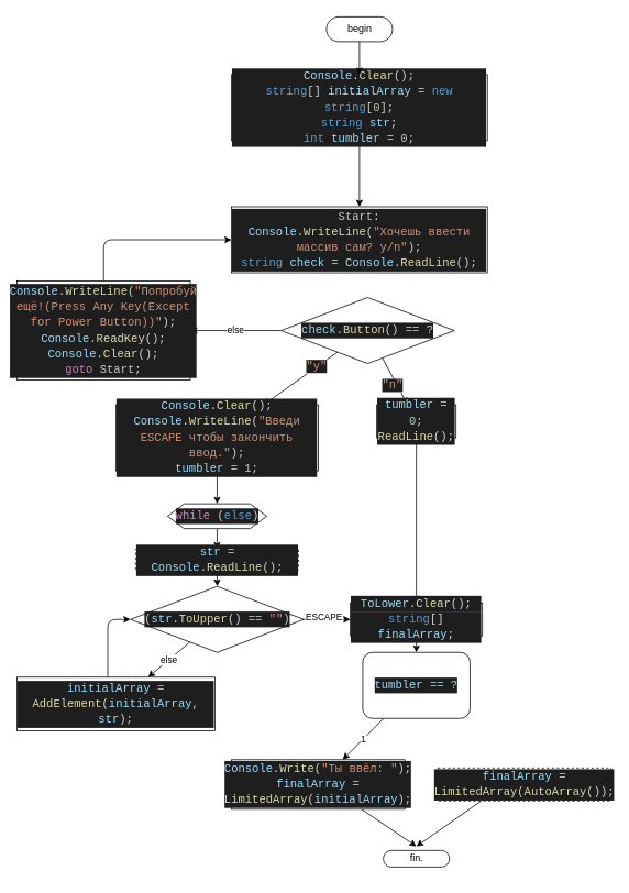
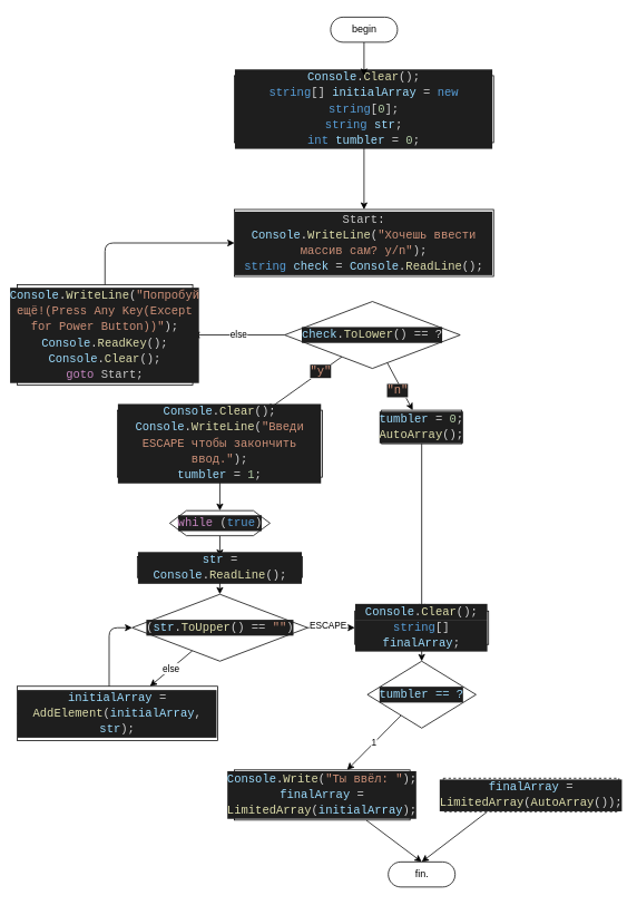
- <mxCell id="9" value="&lt;div style=&quot;color: rgb(212 , 212 , 212) ; background-color: rgb(30 , 30 , 30) ; font-family: &amp;#34;consolas&amp;#34; , &amp;#34;courier new&amp;#34; , monospace ; font-size: 14px ; line-height: 19px&quot;&gt;&lt;span style=&quot;color: #9cdcfe&quot;&gt;check&lt;/span&gt;.&lt;span style=&quot;color: #dcdcaa&quot;&gt;Button&lt;/span&gt;() == ?&lt;/div&gt;" style="rhombus;whiteSpace=wrap;html=1;" parent="1" vertex="1"><mxGeometry x="340" y="360" width="210" height="80" as="geometry" /></mxCell>
+ <mxCell id="9" value="&lt;div style=&quot;color: rgb(212 , 212 , 212) ; background-color: rgb(30 , 30 , 30) ; font-family: &amp;#34;consolas&amp;#34; , &amp;#34;courier new&amp;#34; , monospace ; font-size: 14px ; line-height: 19px&quot;&gt;&lt;span style=&quot;color: #9cdcfe&quot;&gt;check&lt;/span&gt;.&lt;span style=&quot;color: #dcdcaa&quot;&gt;ToLower&lt;/span&gt;() == ?&lt;/div&gt;" style="rhombus;whiteSpace=wrap;html=1;" parent="1" vertex="1"><mxGeometry x="340" y="360" width="210" height="80" as="geometry" /></mxCell>
- <mxCell id="13" value="&lt;div style=&quot;color: rgb(212 , 212 , 212) ; background-color: rgb(30 , 30 , 30) ; font-family: &amp;#34;consolas&amp;#34; , &amp;#34;courier new&amp;#34; , monospace ; font-size: 14px ; line-height: 19px&quot;&gt;&lt;div&gt;&lt;span style=&quot;color: rgb(156 , 220 , 254)&quot;&gt;tumbler&lt;/span&gt; = &lt;span style=&quot;color: rgb(181 , 206 , 168)&quot;&gt;0&lt;/span&gt;;&lt;/div&gt;&lt;div&gt;&lt;span style=&quot;color: rgb(220 , 220 , 170)&quot;&gt;ReadLine&lt;/span&gt;();&lt;/div&gt;&lt;/div&gt;" style="whiteSpace=wrap;html=1;" parent="1" vertex="1"><mxGeometry x="456" y="490" width="96" height="40" as="geometry" /></mxCell>
+ <mxCell id="13" value="&lt;div style=&quot;color: rgb(212 , 212 , 212) ; background-color: rgb(30 , 30 , 30) ; font-family: &amp;#34;consolas&amp;#34; , &amp;#34;courier new&amp;#34; , monospace ; font-size: 14px ; line-height: 19px&quot;&gt;&lt;div&gt;&lt;span style=&quot;color: rgb(156 , 220 , 254)&quot;&gt;tumbler&lt;/span&gt; = &lt;span style=&quot;color: rgb(181 , 206 , 168)&quot;&gt;0&lt;/span&gt;;&lt;/div&gt;&lt;div&gt;&lt;span style=&quot;color: rgb(220 , 220 , 170)&quot;&gt;AutoArray&lt;/span&gt;();&lt;/div&gt;&lt;/div&gt;" style="whiteSpace=wrap;html=1;" parent="1" vertex="1"><mxGeometry x="456" y="490" width="96" height="40" as="geometry" /></mxCell>
- <mxCell id="17" value="&lt;div style=&quot;color: rgb(212 , 212 , 212) ; background-color: rgb(30 , 30 , 30) ; font-family: &amp;#34;consolas&amp;#34; , &amp;#34;courier new&amp;#34; , monospace ; font-size: 14px ; line-height: 19px&quot;&gt;&lt;span style=&quot;color: #c586c0&quot;&gt;while&lt;/span&gt; (&lt;span style=&quot;color: #569cd6&quot;&gt;else&lt;/span&gt;)&lt;/div&gt;" style="shape=hexagon;perimeter=hexagonPerimeter2;whiteSpace=wrap;html=1;fixedSize=1;" parent="1" vertex="1"><mxGeometry x="202.5" y="610" width="120" height="30" as="geometry" /></mxCell>
+ <mxCell id="17" value="&lt;div style=&quot;color: rgb(212 , 212 , 212) ; background-color: rgb(30 , 30 , 30) ; font-family: &amp;#34;consolas&amp;#34; , &amp;#34;courier new&amp;#34; , monospace ; font-size: 14px ; line-height: 19px&quot;&gt;&lt;span style=&quot;color: #c586c0&quot;&gt;while&lt;/span&gt; (&lt;span style=&quot;color: #569cd6&quot;&gt;true&lt;/span&gt;)&lt;/div&gt;" style="shape=hexagon;perimeter=hexagonPerimeter2;whiteSpace=wrap;html=1;fixedSize=1;" parent="1" vertex="1"><mxGeometry x="202.5" y="610" width="120" height="30" as="geometry" /></mxCell>
- <mxCell id="19" value="&lt;div style=&quot;color: rgb(212 , 212 , 212) ; background-color: rgb(30 , 30 , 30) ; font-family: &amp;#34;consolas&amp;#34; , &amp;#34;courier new&amp;#34; , monospace ; font-size: 14px ; line-height: 19px&quot;&gt;&lt;span style=&quot;color: #9cdcfe&quot;&gt;str&lt;/span&gt; = &lt;span style=&quot;color: #9cdcfe&quot;&gt;Console&lt;/span&gt;.&lt;span style=&quot;color: #dcdcaa&quot;&gt;ReadLine&lt;/span&gt;();&lt;/div&gt;" style="whiteSpace=wrap;html=1;dashed=1;" vertex="1" parent="1"><mxGeometry x="163.75" y="665" width="197.5" height="25" as="geometry" /></mxCell>
+ <mxCell id="19" value="&lt;div style=&quot;color: rgb(212 , 212 , 212) ; background-color: rgb(30 , 30 , 30) ; font-family: &amp;#34;consolas&amp;#34; , &amp;#34;courier new&amp;#34; , monospace ; font-size: 14px ; line-height: 19px&quot;&gt;&lt;span style=&quot;color: #9cdcfe&quot;&gt;str&lt;/span&gt; = &lt;span style=&quot;color: #9cdcfe&quot;&gt;Console&lt;/span&gt;.&lt;span style=&quot;color: #dcdcaa&quot;&gt;ReadLine&lt;/span&gt;();&lt;/div&gt;" style="whiteSpace=wrap;html=1;" vertex="1" parent="1"><mxGeometry x="163.75" y="665" width="197.5" height="25" as="geometry" /></mxCell>
- <mxCell id="27" value="&lt;div style=&quot;color: rgb(212 , 212 , 212) ; background-color: rgb(30 , 30 , 30) ; font-family: &amp;#34;consolas&amp;#34; , &amp;#34;courier new&amp;#34; , monospace ; font-size: 14px ; line-height: 19px&quot;&gt;&lt;span style=&quot;color: #9cdcfe&quot;&gt;ToLower&lt;/span&gt;.&lt;span style=&quot;color: #dcdcaa&quot;&gt;Clear&lt;/span&gt;();&lt;/div&gt;&lt;div style=&quot;color: rgb(212 , 212 , 212) ; background-color: rgb(30 , 30 , 30) ; font-family: &amp;#34;consolas&amp;#34; , &amp;#34;courier new&amp;#34; , monospace ; font-size: 14px ; line-height: 19px&quot;&gt;&lt;div style=&quot;font-family: &amp;#34;consolas&amp;#34; , &amp;#34;courier new&amp;#34; , monospace ; line-height: 19px&quot;&gt;&lt;span style=&quot;color: #569cd6&quot;&gt;string&lt;/span&gt;[] &lt;span style=&quot;color: #9cdcfe&quot;&gt;finalArray&lt;/span&gt;;&lt;/div&gt;&lt;/div&gt;" style="rounded=0;whiteSpace=wrap;html=1;" vertex="1" parent="1"><mxGeometry x="424" y="730" width="160" height="40" as="geometry" /></mxCell>
+ <mxCell id="27" value="&lt;div style=&quot;color: rgb(212 , 212 , 212) ; background-color: rgb(30 , 30 , 30) ; font-family: &amp;#34;consolas&amp;#34; , &amp;#34;courier new&amp;#34; , monospace ; font-size: 14px ; line-height: 19px&quot;&gt;&lt;span style=&quot;color: #9cdcfe&quot;&gt;Console&lt;/span&gt;.&lt;span style=&quot;color: #dcdcaa&quot;&gt;Clear&lt;/span&gt;();&lt;/div&gt;&lt;div style=&quot;color: rgb(212 , 212 , 212) ; background-color: rgb(30 , 30 , 30) ; font-family: &amp;#34;consolas&amp;#34; , &amp;#34;courier new&amp;#34; , monospace ; font-size: 14px ; line-height: 19px&quot;&gt;&lt;div style=&quot;font-family: &amp;#34;consolas&amp;#34; , &amp;#34;courier new&amp;#34; , monospace ; line-height: 19px&quot;&gt;&lt;span style=&quot;color: #569cd6&quot;&gt;string&lt;/span&gt;[] &lt;span style=&quot;color: #9cdcfe&quot;&gt;finalArray&lt;/span&gt;;&lt;/div&gt;&lt;/div&gt;" style="rounded=0;whiteSpace=wrap;html=1;" vertex="1" parent="1"><mxGeometry x="424" y="730" width="160" height="40" as="geometry" /></mxCell>
- <mxCell id="29" value="&lt;div style=&quot;color: rgb(212 , 212 , 212) ; background-color: rgb(30 , 30 , 30) ; font-family: &amp;#34;consolas&amp;#34; , &amp;#34;courier new&amp;#34; , monospace ; font-size: 14px ; line-height: 19px&quot;&gt;&lt;span style=&quot;color: #9cdcfe&quot;&gt;tumbler == ?&lt;/span&gt;&lt;/div&gt;" style="whiteSpace=wrap;html=1;rounded=1;" vertex="1" parent="1"><mxGeometry x="439" y="790" width="130" height="80" as="geometry" /></mxCell>
+ <mxCell id="29" value="&lt;div style=&quot;color: rgb(212 , 212 , 212) ; background-color: rgb(30 , 30 , 30) ; font-family: &amp;#34;consolas&amp;#34; , &amp;#34;courier new&amp;#34; , monospace ; font-size: 14px ; line-height: 19px&quot;&gt;&lt;span style=&quot;color: #9cdcfe&quot;&gt;tumbler == ?&lt;/span&gt;&lt;/div&gt;" style="rhombus;whiteSpace=wrap;html=1;rounded=0;" vertex="1" parent="1"><mxGeometry x="439" y="790" width="130" height="80" as="geometry" /></mxCell>
- <mxCell id="36" value="fin." style="html=1;dashed=0;whitespace=wrap;shape=mxgraph.dfd.start" vertex="1" parent="1"><mxGeometry x="464" y="1030" width="80" height="20" as="geometry" /></mxCell>
+ <mxCell id="36" value="fin." style="html=1;dashed=0;whitespace=wrap;shape=mxgraph.dfd.start" vertex="1" parent="1"><mxGeometry x="464" y="1030" width="80" height="30" as="geometry" /></mxCell>
